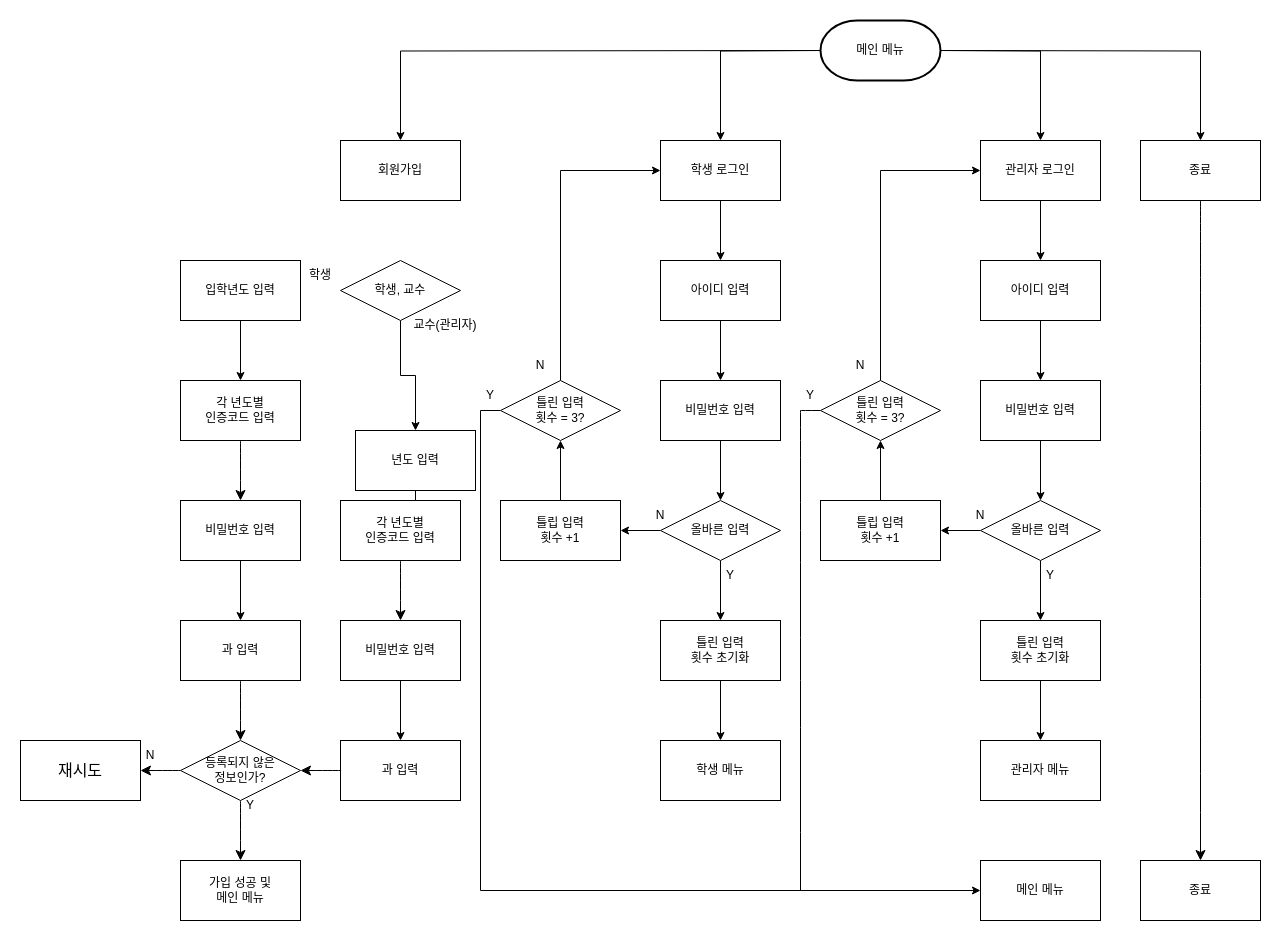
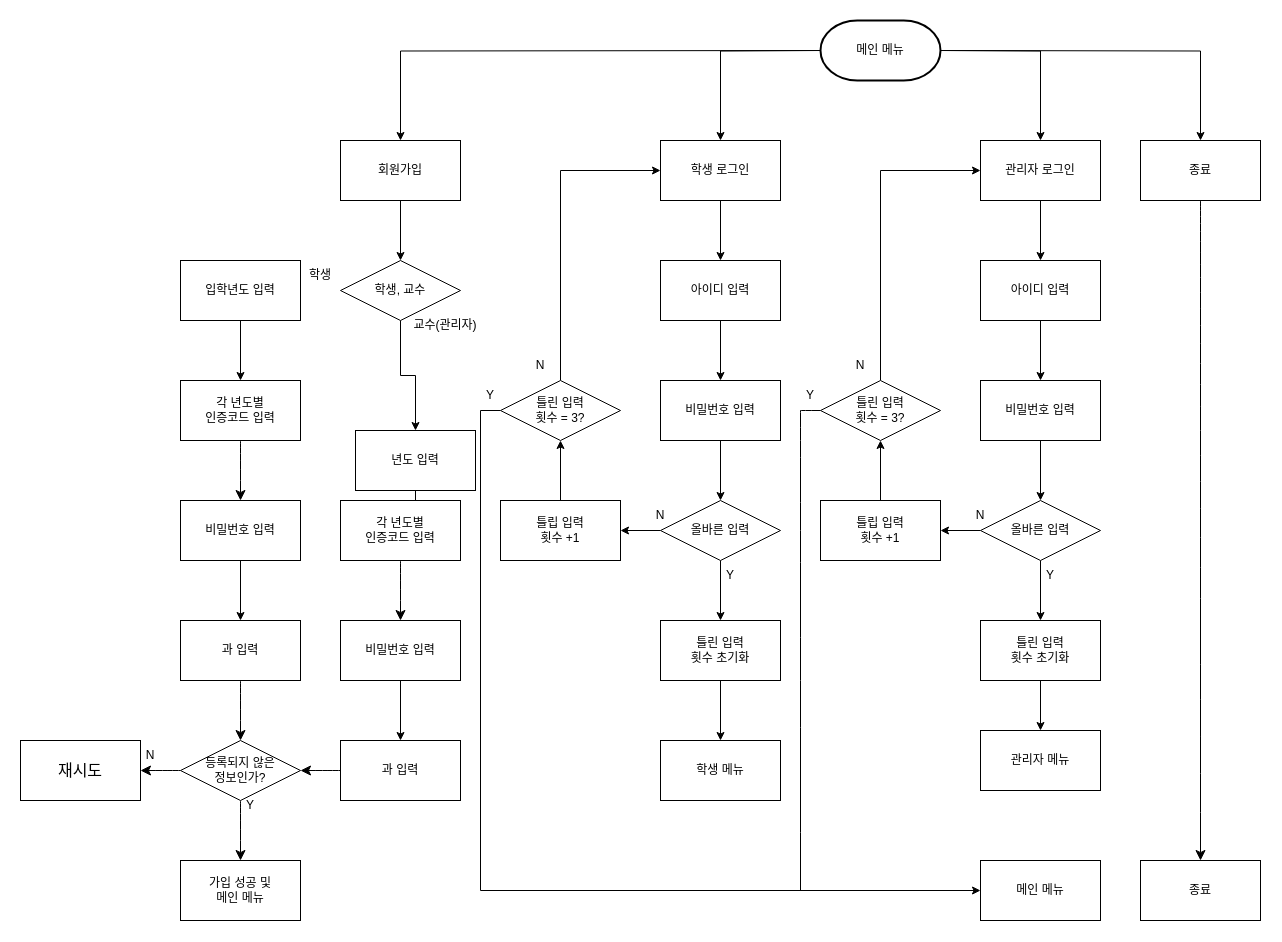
+ <mxCell id="48" value="" style="edgeStyle=orthogonalEdgeStyle;rounded=0;orthogonalLoop=1;jettySize=auto;html=1;" parent="1" source="49" target="51" edge="1"><mxGeometry relative="1" as="geometry" /></mxCell>
- <mxCell id="25" value="관리자 메뉴" style="rounded=0;whiteSpace=wrap;html=1;" parent="1" vertex="1"><mxGeometry x="980" y="740" width="120" height="60" as="geometry" /></mxCell>
+ <mxCell id="25" value="관리자 메뉴" style="rounded=0;whiteSpace=wrap;html=1;" parent="1" vertex="1"><mxGeometry x="980" y="730" width="120" height="60" as="geometry" /></mxCell>
